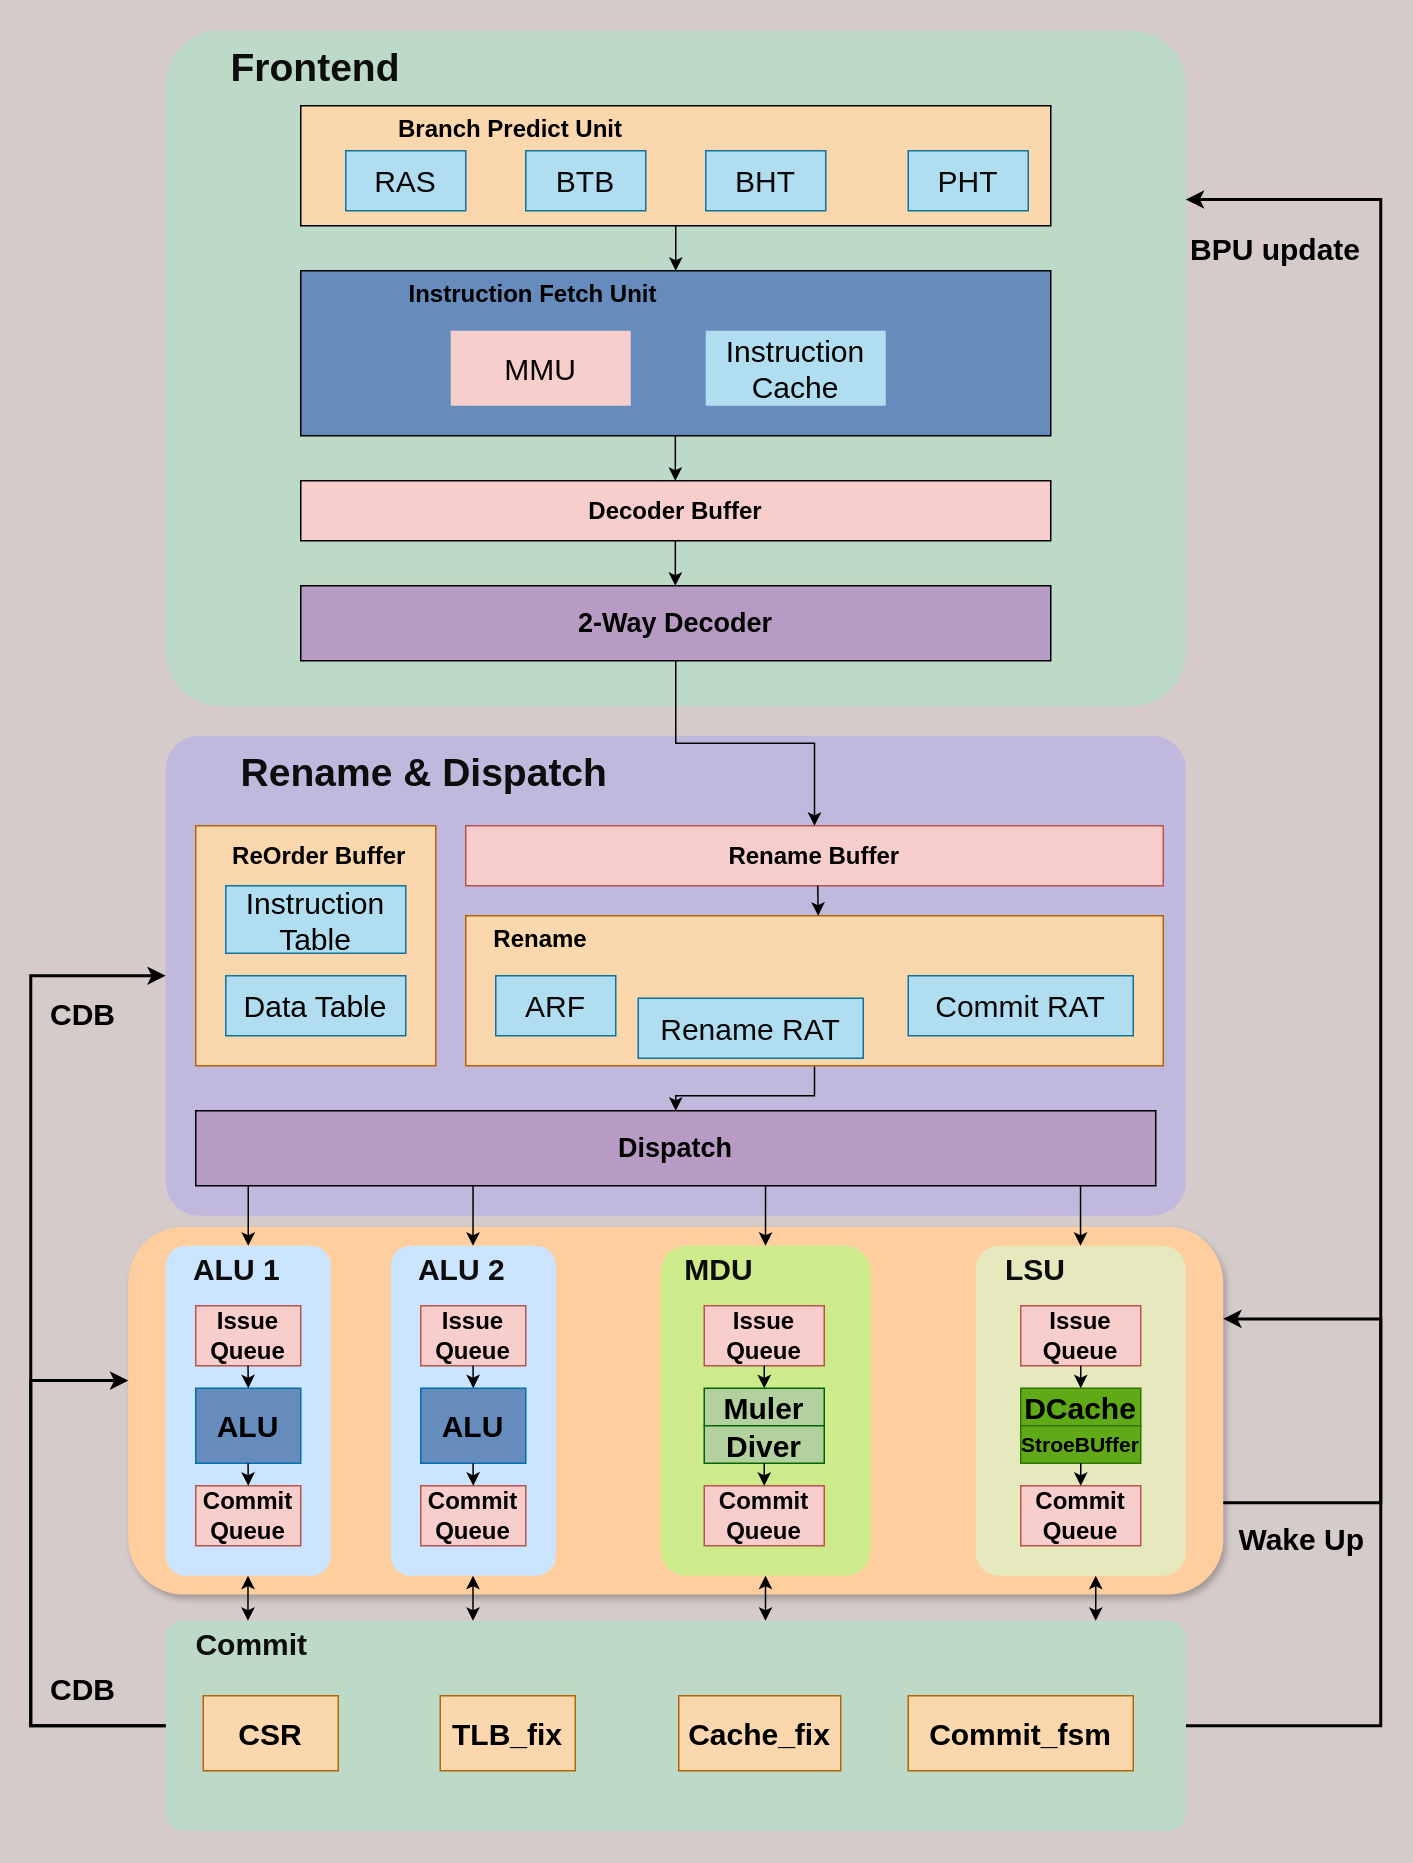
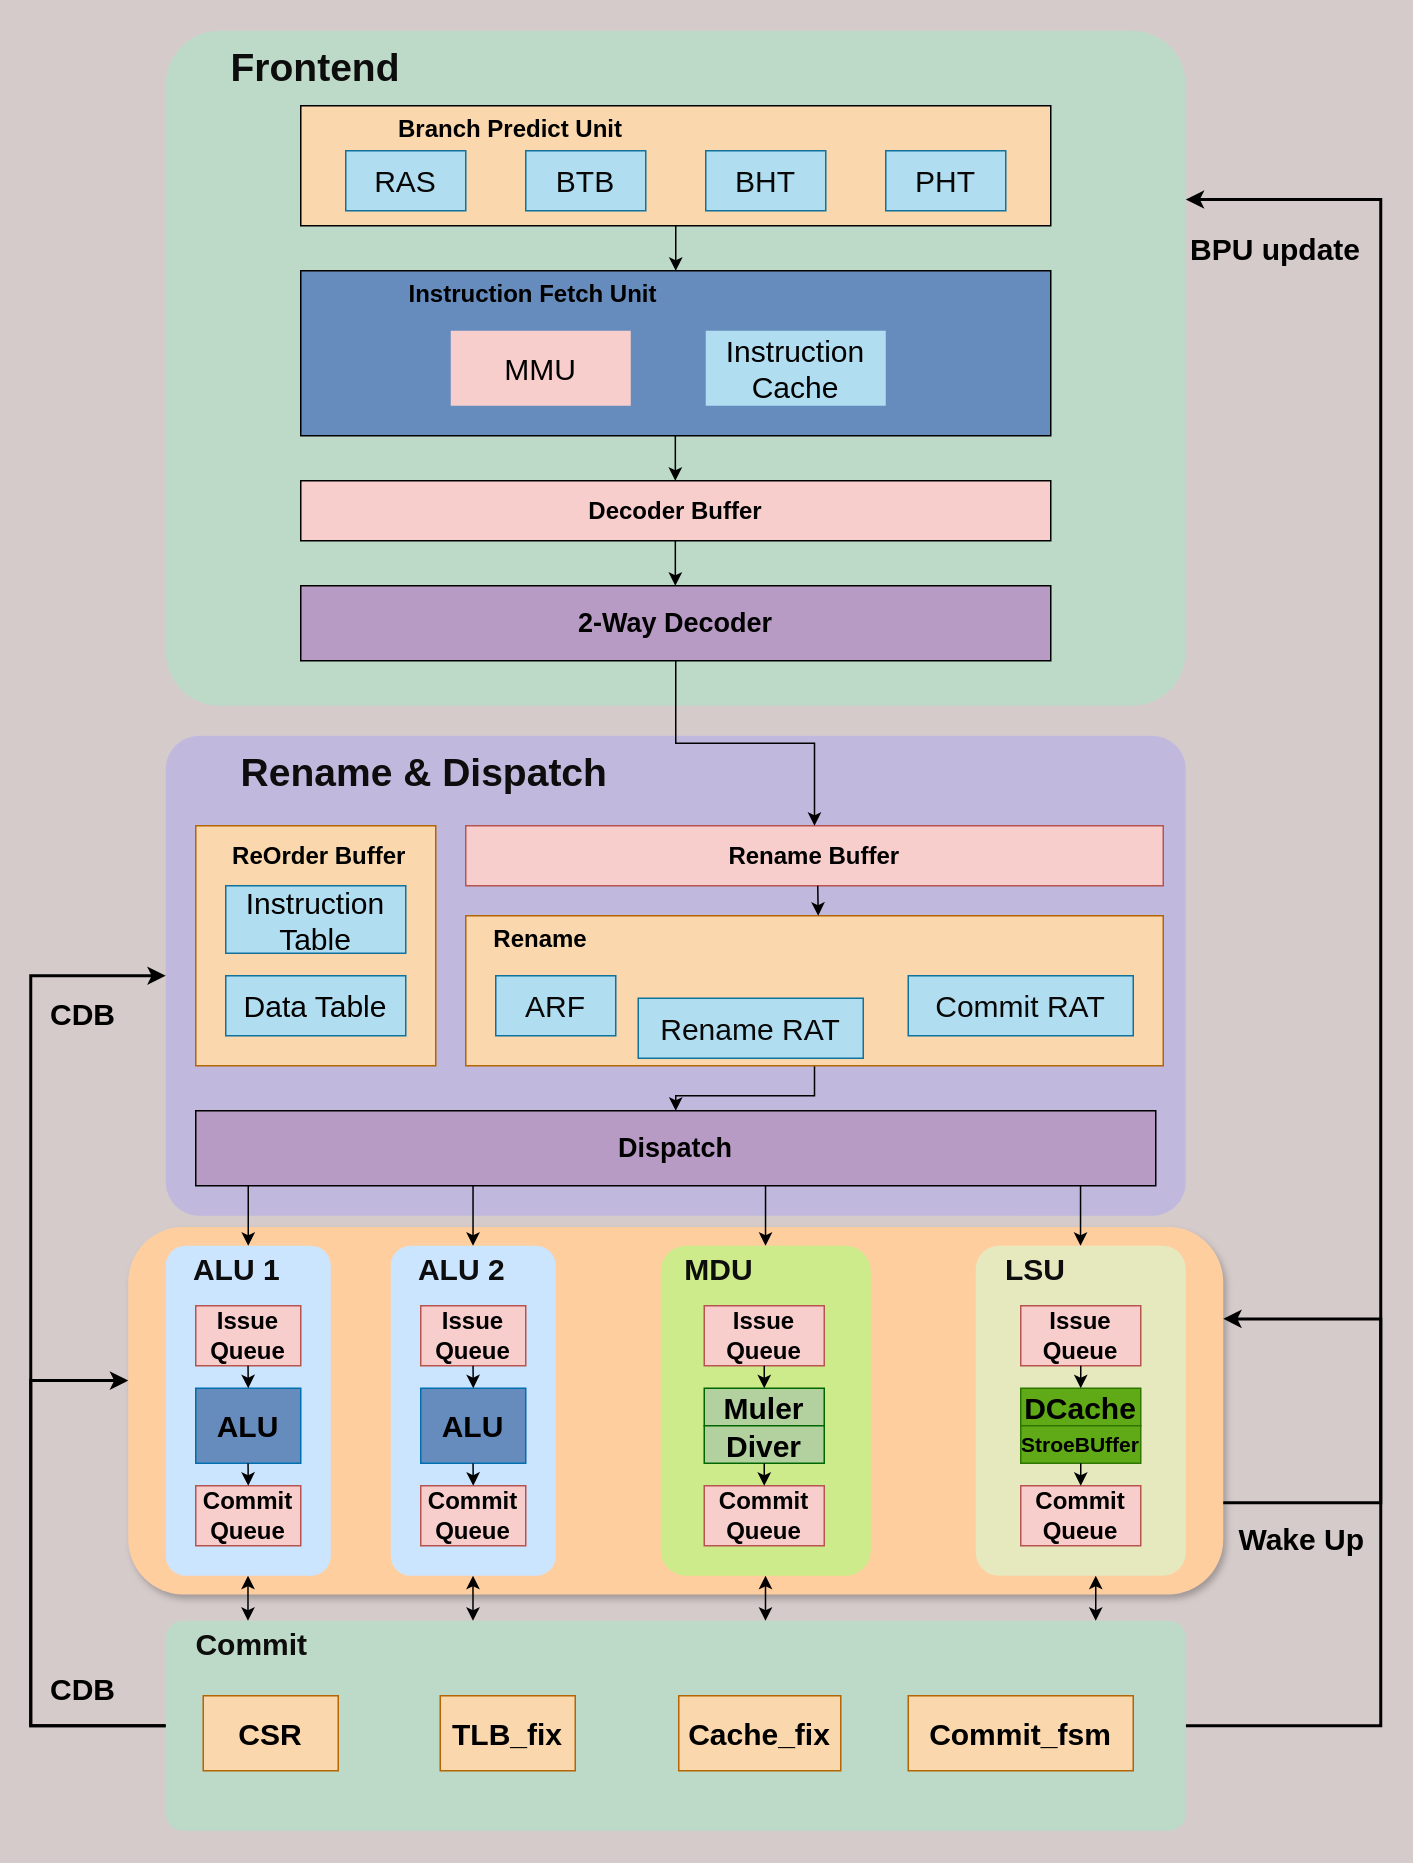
- <mxCell id="9" value="&lt;font style=&quot;font-size: 20px;&quot; color=&quot;#080808&quot;&gt;PHT&lt;/font&gt;" style="rounded=0;whiteSpace=wrap;html=1;fillColor=#b1ddf0;strokeColor=#10739e;fontSize=20;" parent="1" vertex="1"><mxGeometry x="605" y="100" width="80" height="40" as="geometry" /></mxCell>
+ <mxCell id="9" value="&lt;font style=&quot;font-size: 20px;&quot; color=&quot;#080808&quot;&gt;PHT&lt;/font&gt;" style="rounded=0;whiteSpace=wrap;html=1;fillColor=#b1ddf0;strokeColor=#10739e;fontSize=20;" parent="1" vertex="1"><mxGeometry x="590" y="100" width="80" height="40" as="geometry" /></mxCell>
